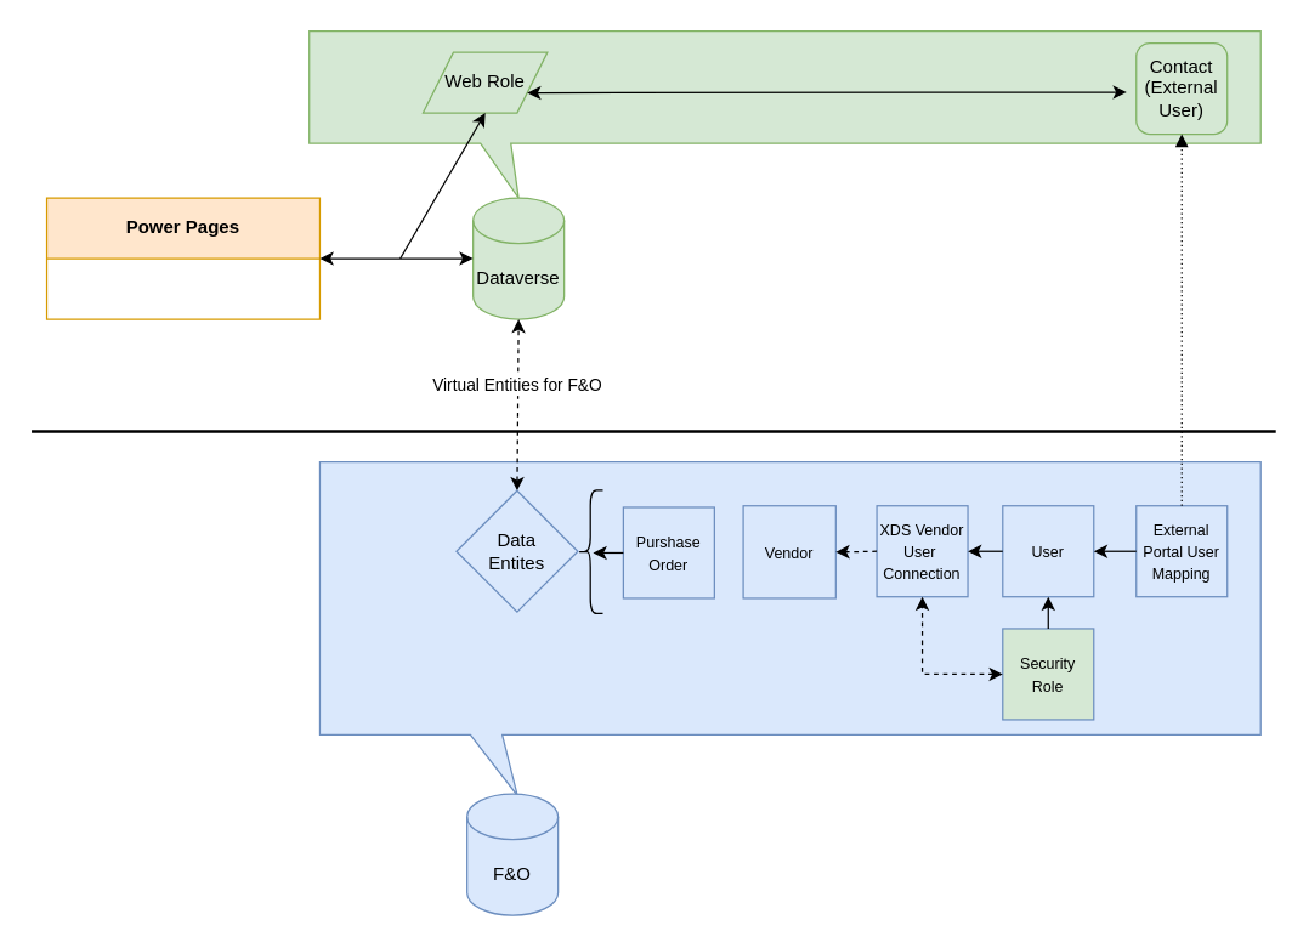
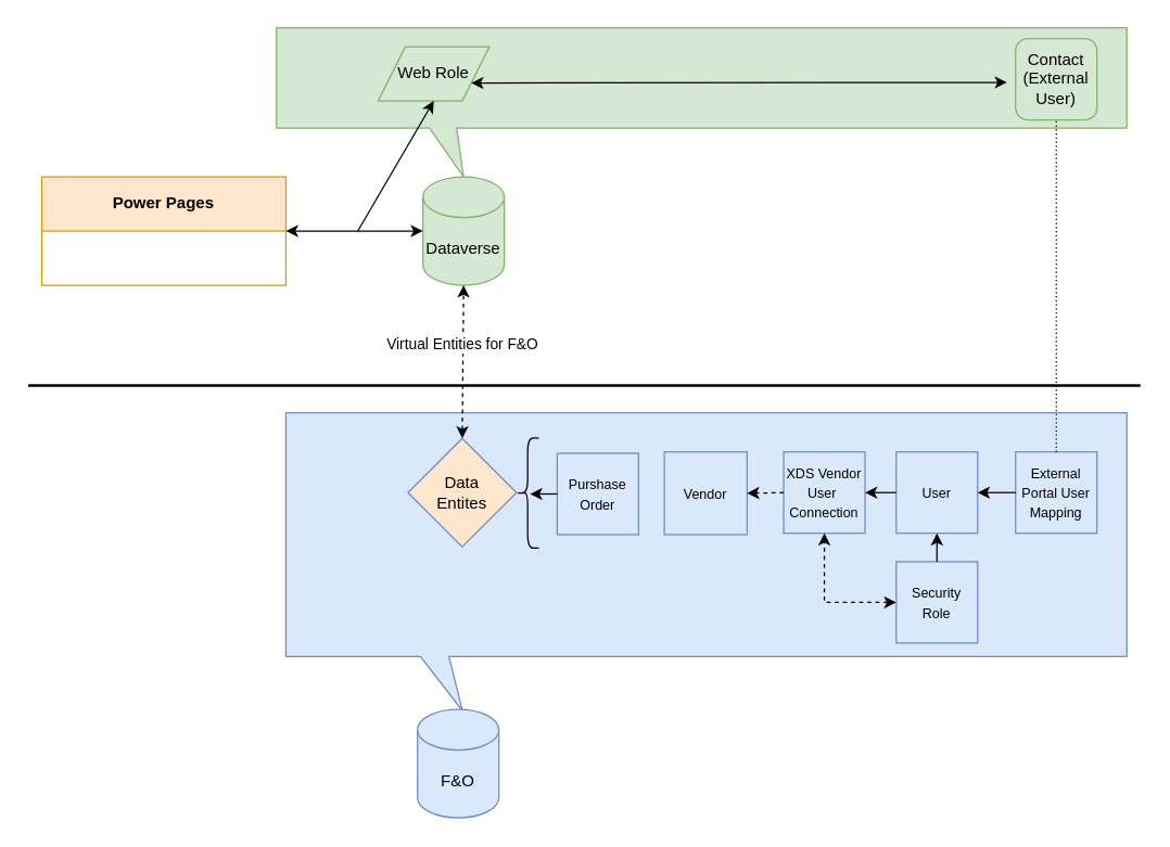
- <mxCell id="18" value="" style="endArrow=block;dashed=1;html=1;strokeWidth=1;rounded=0;entryX=0.5;entryY=1;entryDx=0;entryDy=0;exitX=0.5;exitY=0;exitDx=0;exitDy=0;dashPattern=1 2;" parent="1" source="16" target="14" edge="1"><mxGeometry width="50" height="50" relative="1" as="geometry"><mxPoint x="738" y="324" as="sourcePoint" /><mxPoint x="788" y="274" as="targetPoint" /></mxGeometry></mxCell>
+ <mxCell id="18" value="" style="endArrow=none;dashed=1;html=1;strokeWidth=1;rounded=0;entryX=0.5;entryY=1;entryDx=0;entryDy=0;exitX=0.5;exitY=0;exitDx=0;exitDy=0;dashPattern=1 2;" parent="1" source="16" target="14" edge="1"><mxGeometry width="50" height="50" relative="1" as="geometry"><mxPoint x="738" y="324" as="sourcePoint" /><mxPoint x="788" y="274" as="targetPoint" /></mxGeometry></mxCell>
- <mxCell id="15" value="Data &lt;br&gt;Entites" style="rhombus;whiteSpace=wrap;html=1;fillColor=#dae8fc;strokeColor=#6c8ebf;" parent="1" vertex="1"><mxGeometry x="300" y="323" width="80" height="80" as="geometry" /></mxCell>
+ <mxCell id="15" value="Data &lt;br&gt;Entites" style="rhombus;whiteSpace=wrap;html=1;fillColor=#ffe6cc;strokeColor=#6c8ebf;" parent="1" vertex="1"><mxGeometry x="300" y="323" width="80" height="80" as="geometry" /></mxCell>
- <mxCell id="27" value="&lt;span style=&quot;font-size: 10px;&quot;&gt;Security Role&lt;/span&gt;" style="whiteSpace=wrap;html=1;aspect=fixed;fillColor=#d5e8d4;strokeColor=#6c8ebf;fillStyle=auto;shadow=0;glass=0;rounded=0;" vertex="1" parent="1"><mxGeometry x="660" y="414" width="60" height="60" as="geometry" /></mxCell>
+ <mxCell id="27" value="&lt;span style=&quot;font-size: 10px;&quot;&gt;Security Role&lt;/span&gt;" style="whiteSpace=wrap;html=1;aspect=fixed;fillColor=#dae8fc;strokeColor=#6c8ebf;fillStyle=auto;shadow=0;glass=0;rounded=0;" vertex="1" parent="1"><mxGeometry x="660" y="414" width="60" height="60" as="geometry" /></mxCell>
